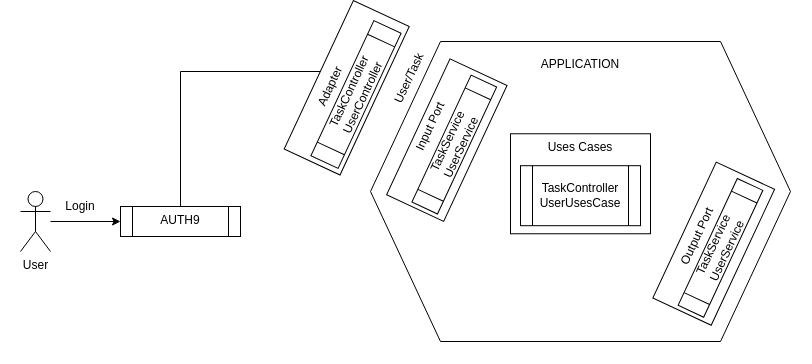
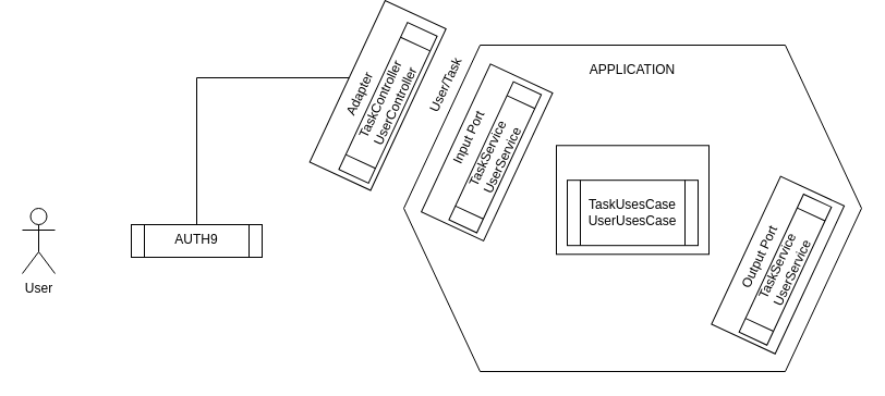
- <mxCell id="22" value="Uses Cases" style="text;html=1;strokeColor=none;fillColor=none;align=center;verticalAlign=middle;whiteSpace=wrap;rounded=0;" vertex="1" parent="1"><mxGeometry x="545" y="111.27" width="70" height="30" as="geometry" /></mxCell>
- <mxCell id="21" value="TaskController&lt;br&gt;UserUsesCase" style="shape=process;whiteSpace=wrap;html=1;backgroundOutline=1;" vertex="1" parent="1"><mxGeometry x="520" y="144.19" width="120" height="60" as="geometry" /></mxCell>
+ <mxCell id="21" value="TaskUsesCase&lt;br&gt;UserUsesCase" style="shape=process;whiteSpace=wrap;html=1;backgroundOutline=1;" vertex="1" parent="1"><mxGeometry x="520" y="144.19" width="120" height="60" as="geometry" /></mxCell>
- <mxCell id="6" value="Login" style="text;html=1;strokeColor=none;fillColor=none;align=center;verticalAlign=middle;whiteSpace=wrap;rounded=0;" vertex="1" parent="1"><mxGeometry x="50" y="170" width="60" height="30" as="geometry" /></mxCell>
- <mxCell id="2" value="" style="edgeStyle=orthogonalEdgeStyle;rounded=0;orthogonalLoop=1;jettySize=auto;html=1;" edge="1" parent="1" source="3" target="5"><mxGeometry relative="1" as="geometry" /></mxCell>
